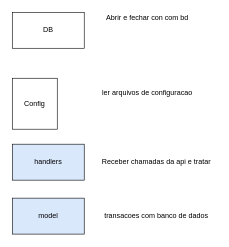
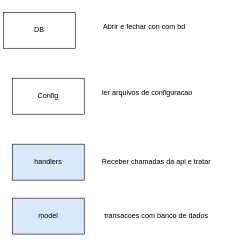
- <mxCell id="3" value="Abrir e fechar con com bd&lt;br&gt;" style="text;html=1;align=center;verticalAlign=middle;resizable=0;points=[];autosize=1;strokeColor=none;fillColor=none;" vertex="1" parent="1"><mxGeometry x="165" y="15" width="160" height="30" as="geometry" /></mxCell>
+ <mxCell id="3" value="Abrir e fechar con com bd&lt;br&gt;" style="text;html=1;align=center;verticalAlign=middle;resizable=0;points=[];autosize=1;strokeColor=none;fillColor=none;" vertex="1" parent="1"><mxGeometry x="160" y="30" width="160" height="30" as="geometry" /></mxCell>
- <mxCell id="2" value="DB" style="rounded=0;whiteSpace=wrap;html=1;" vertex="1" parent="1"><mxGeometry x="20" y="20" width="120" height="60" as="geometry" /></mxCell>
+ <mxCell id="2" value="DB" style="rounded=0;whiteSpace=wrap;html=1;" vertex="1" parent="1"><mxGeometry x="5" y="20" width="120" height="60" as="geometry" /></mxCell>
- <mxCell id="4" value="Config" style="rounded=0;whiteSpace=wrap;html=1;" vertex="1" parent="1"><mxGeometry x="20" y="130" width="75" height="85" as="geometry" /></mxCell>
+ <mxCell id="4" value="Config" style="rounded=0;whiteSpace=wrap;html=1;" vertex="1" parent="1"><mxGeometry x="20" y="130" width="120" height="60" as="geometry" /></mxCell>
